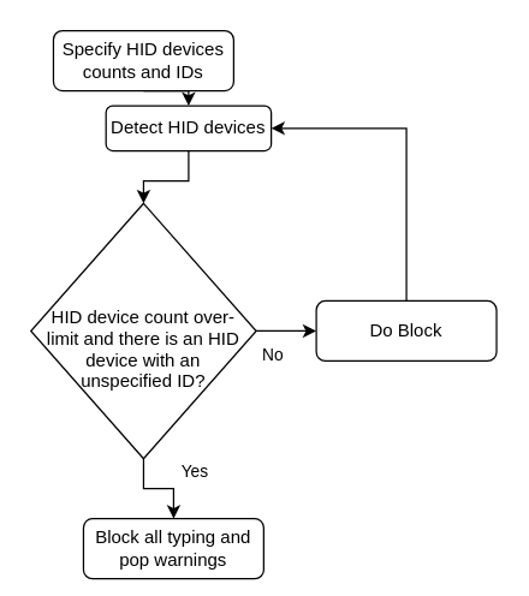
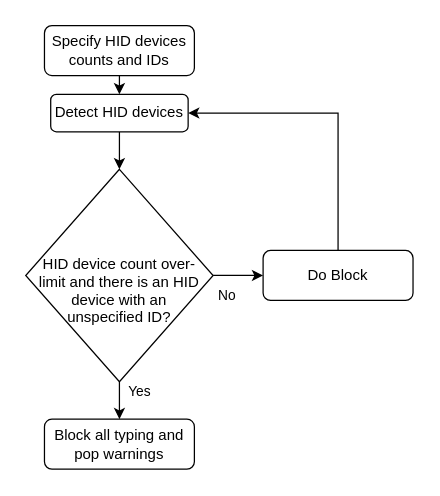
- <mxCell id="13" value="Detect HID devices" style="rounded=1;whiteSpace=wrap;html=1;" vertex="1" parent="1"><mxGeometry x="70" y="70" width="110" height="30" as="geometry" /></mxCell>
+ <mxCell id="13" value="Detect HID devices" style="rounded=1;whiteSpace=wrap;html=1;" vertex="1" parent="1"><mxGeometry x="40" y="75" width="110" height="30" as="geometry" /></mxCell>
- <mxCell id="11" value="Block all typing and pop warnings" style="rounded=1;whiteSpace=wrap;html=1;fontSize=12;glass=0;strokeWidth=1;shadow=0;" parent="1" vertex="1"><mxGeometry x="55" y="345" width="120" height="40" as="geometry" /></mxCell>
+ <mxCell id="11" value="Block all typing and pop warnings" style="rounded=1;whiteSpace=wrap;html=1;fontSize=12;glass=0;strokeWidth=1;shadow=0;" parent="1" vertex="1"><mxGeometry x="35" y="335" width="120" height="40" as="geometry" /></mxCell>
